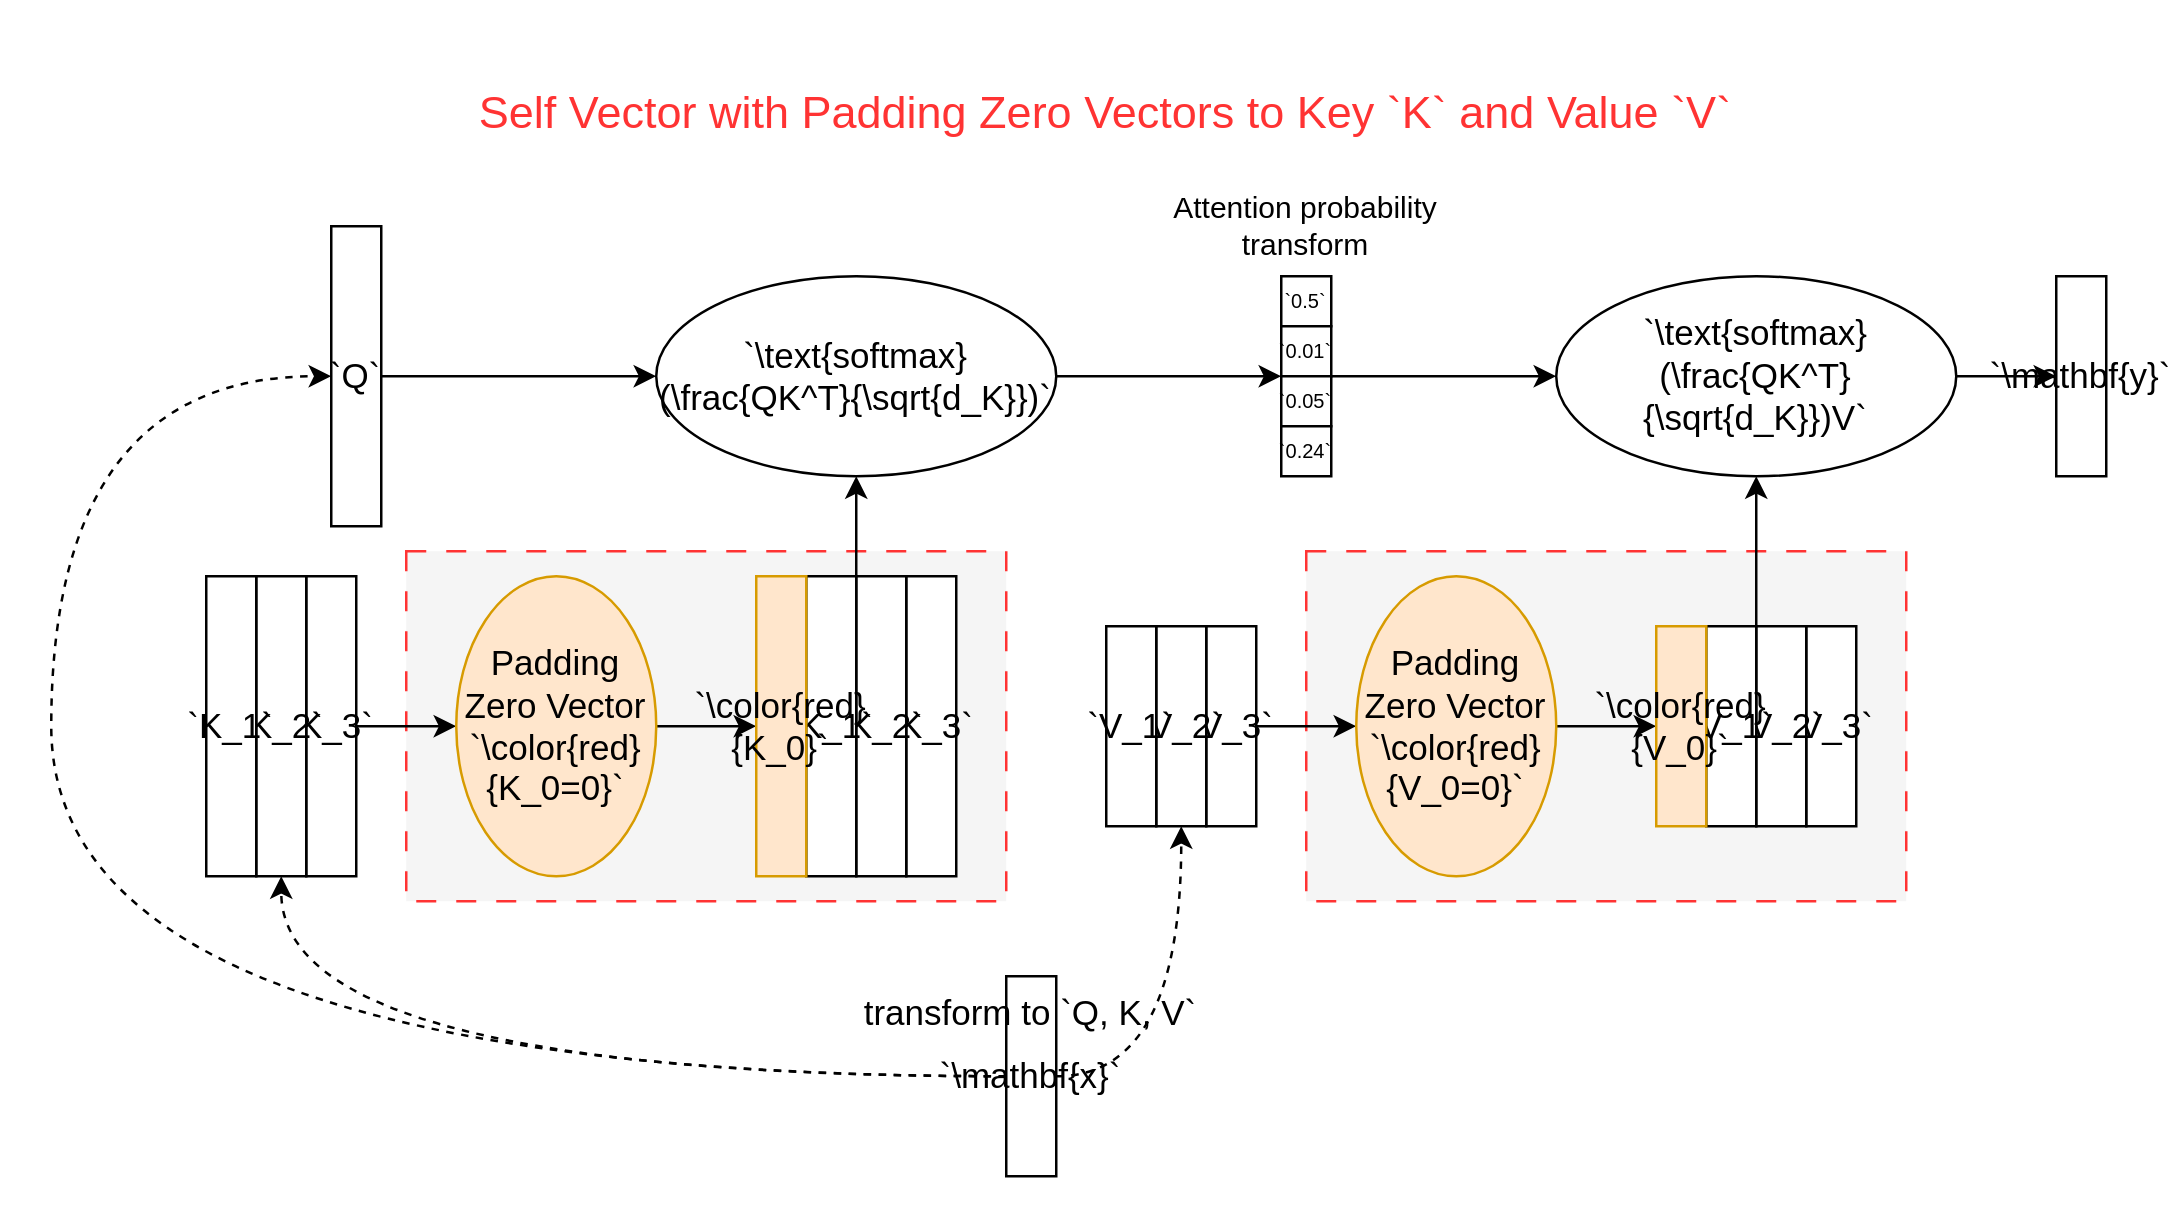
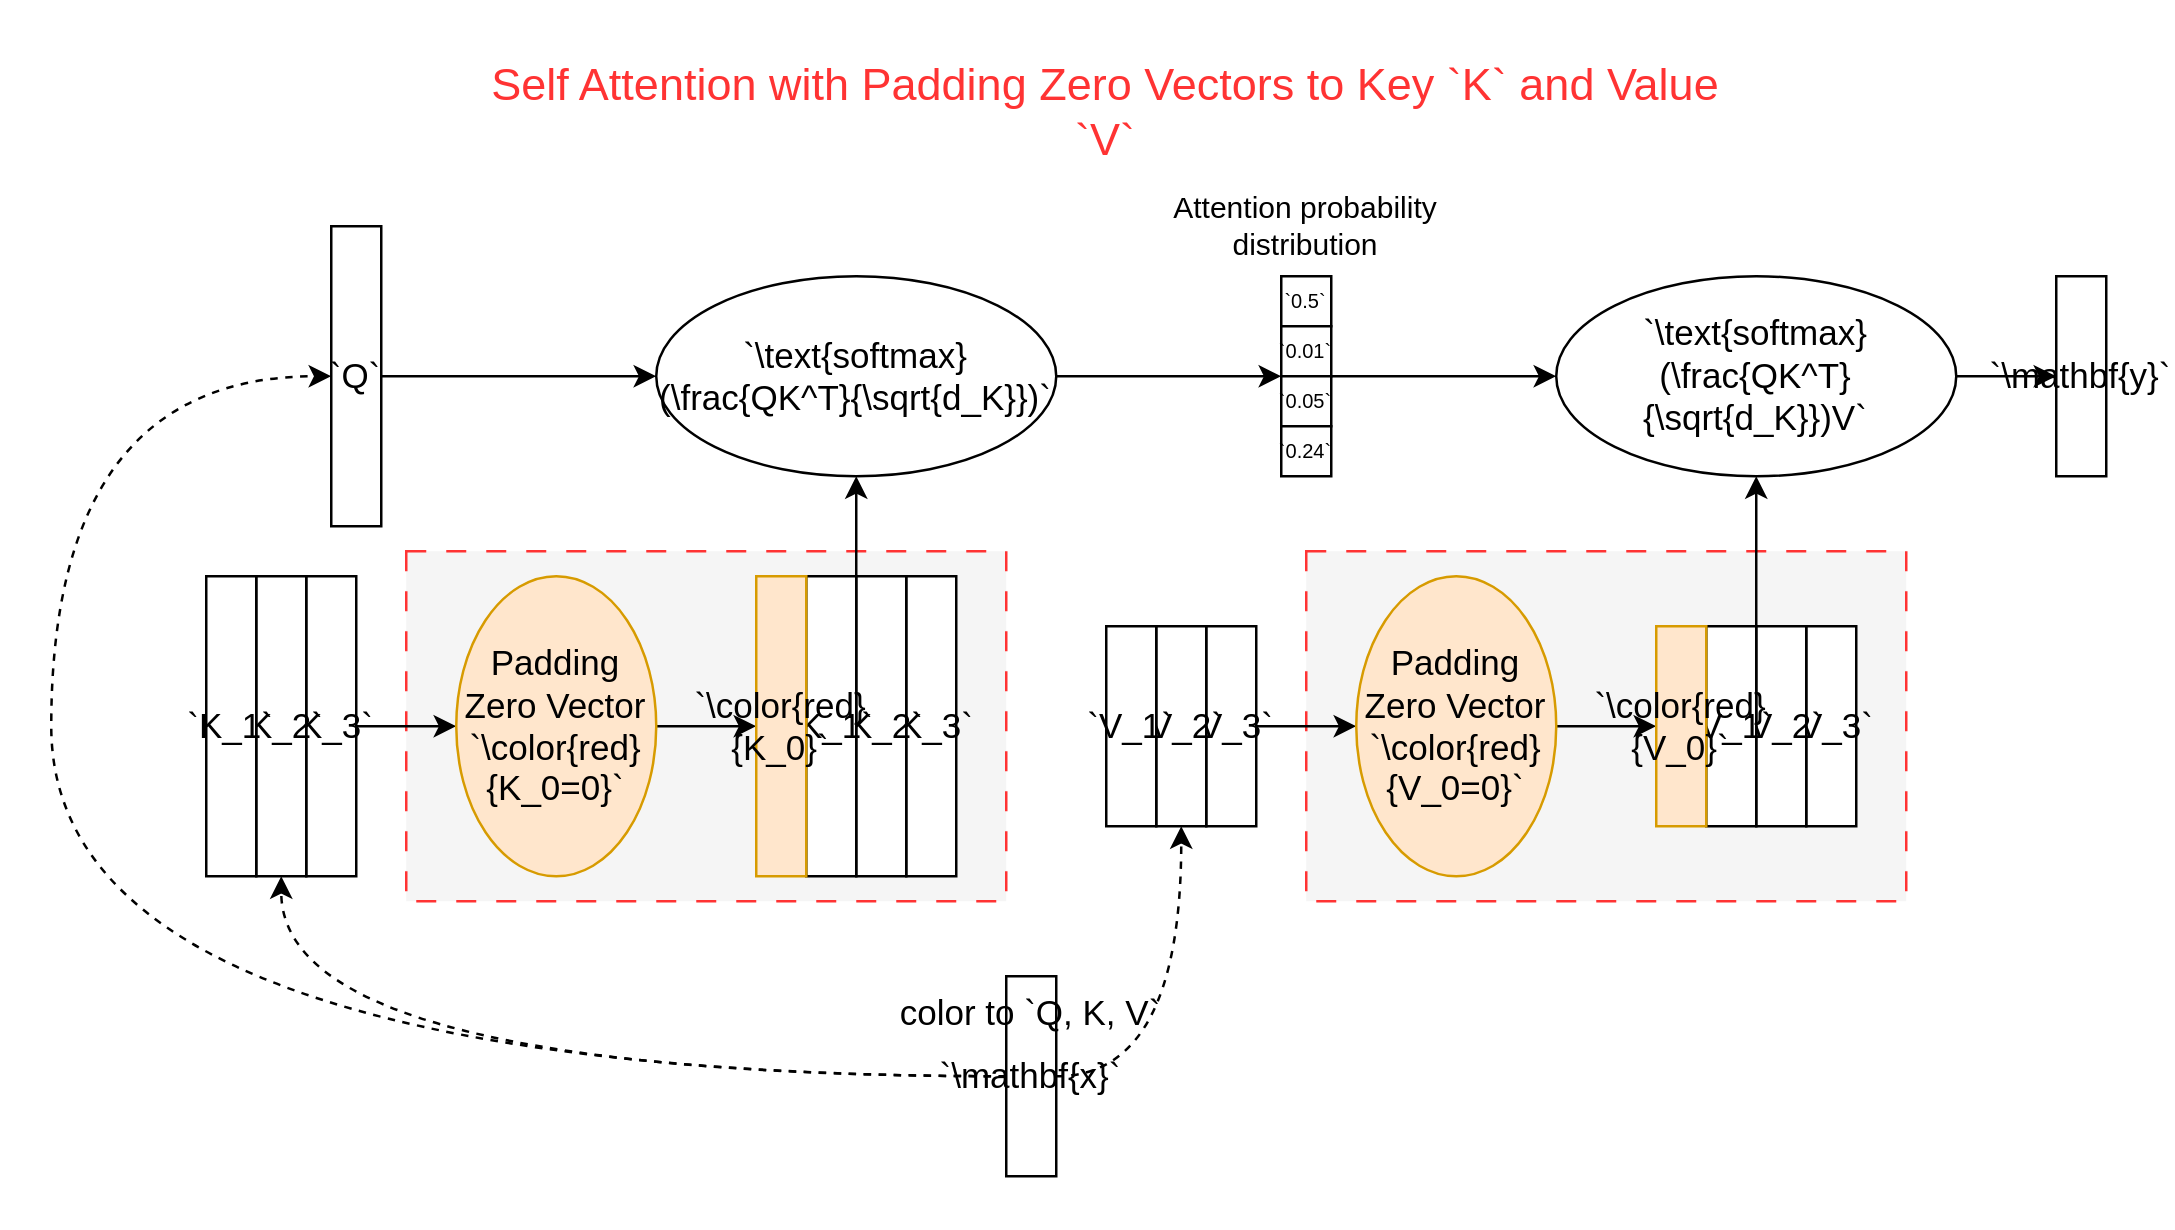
- <mxCell id="2" value="&lt;font style=&quot;color: rgb(255, 51, 51);&quot;&gt;Self Vector with Padding Zero Vectors to Key `K` and Value `V`&lt;/font&gt;" style="text;html=1;align=center;verticalAlign=middle;whiteSpace=wrap;rounded=0;fontSize=18;" parent="1" vertex="1"><mxGeometry x="182" y="20" width="520" height="50" as="geometry" /></mxCell>
+ <mxCell id="2" value="&lt;font style=&quot;color: rgb(255, 51, 51);&quot;&gt;Self Attention with Padding Zero Vectors to Key `K` and Value `V`&lt;/font&gt;" style="text;html=1;align=center;verticalAlign=middle;whiteSpace=wrap;rounded=0;fontSize=18;" parent="1" vertex="1"><mxGeometry x="182" y="20" width="520" height="50" as="geometry" /></mxCell>
- <mxCell id="20" value="Attention probability transform" style="text;html=1;align=center;verticalAlign=middle;whiteSpace=wrap;rounded=0;" parent="1" vertex="1"><mxGeometry x="462" y="70" width="120" height="40" as="geometry" /></mxCell>
+ <mxCell id="20" value="Attention probability distribution" style="text;html=1;align=center;verticalAlign=middle;whiteSpace=wrap;rounded=0;" parent="1" vertex="1"><mxGeometry x="462" y="70" width="120" height="40" as="geometry" /></mxCell>
- <mxCell id="47" value="transform to `Q, K, V`" style="text;html=1;align=center;verticalAlign=middle;whiteSpace=wrap;rounded=0;fontSize=14;" parent="1" vertex="1"><mxGeometry x="332" y="390" width="160" height="30" as="geometry" /></mxCell>
+ <mxCell id="47" value="color to `Q, K, V`" style="text;html=1;align=center;verticalAlign=middle;whiteSpace=wrap;rounded=0;fontSize=14;" parent="1" vertex="1"><mxGeometry x="332" y="390" width="160" height="30" as="geometry" /></mxCell>
